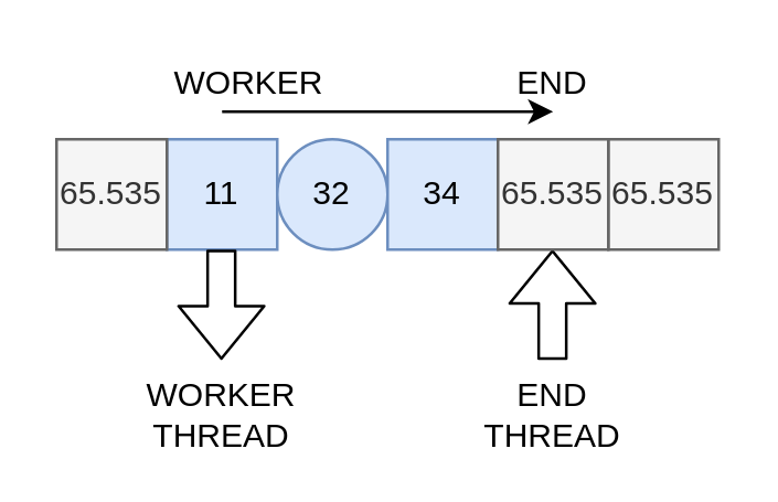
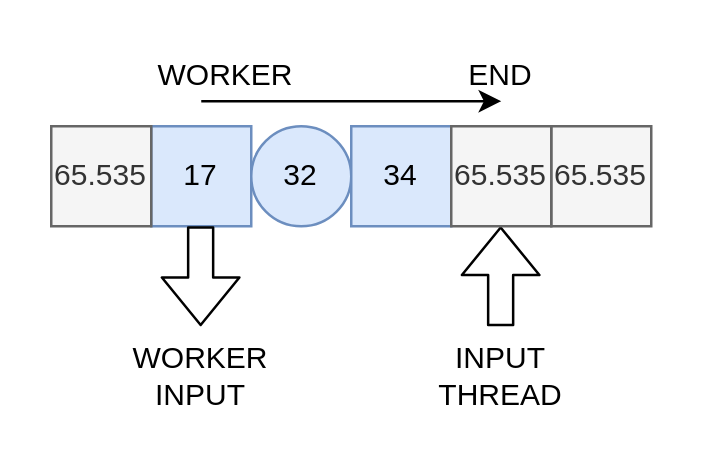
- <mxCell id="2" value="11" style="rounded=0;whiteSpace=wrap;html=1;fillColor=#dae8fc;strokeColor=#6c8ebf;" parent="1" vertex="1"><mxGeometry x="60" y="50" width="40" height="40" as="geometry" /></mxCell>
+ <mxCell id="2" value="17" style="rounded=0;whiteSpace=wrap;html=1;fillColor=#dae8fc;strokeColor=#6c8ebf;" parent="1" vertex="1"><mxGeometry x="60" y="50" width="40" height="40" as="geometry" /></mxCell>
- <mxCell id="11" value="WORKER THREAD" style="text;html=1;strokeColor=none;fillColor=none;align=center;verticalAlign=middle;whiteSpace=wrap;rounded=0;" parent="1" vertex="1"><mxGeometry x="60" y="140" width="40" height="20" as="geometry" /></mxCell>
+ <mxCell id="11" value="WORKER INPUT" style="text;html=1;strokeColor=none;fillColor=none;align=center;verticalAlign=middle;whiteSpace=wrap;rounded=0;" parent="1" vertex="1"><mxGeometry x="60" y="140" width="40" height="20" as="geometry" /></mxCell>
- <mxCell id="10" value="END THREAD" style="text;html=1;strokeColor=none;fillColor=none;align=center;verticalAlign=middle;whiteSpace=wrap;rounded=0;" parent="1" vertex="1"><mxGeometry x="180" y="140" width="40" height="20" as="geometry" /></mxCell>
+ <mxCell id="10" value="INPUT THREAD" style="text;html=1;strokeColor=none;fillColor=none;align=center;verticalAlign=middle;whiteSpace=wrap;rounded=0;" parent="1" vertex="1"><mxGeometry x="180" y="140" width="40" height="20" as="geometry" /></mxCell>
